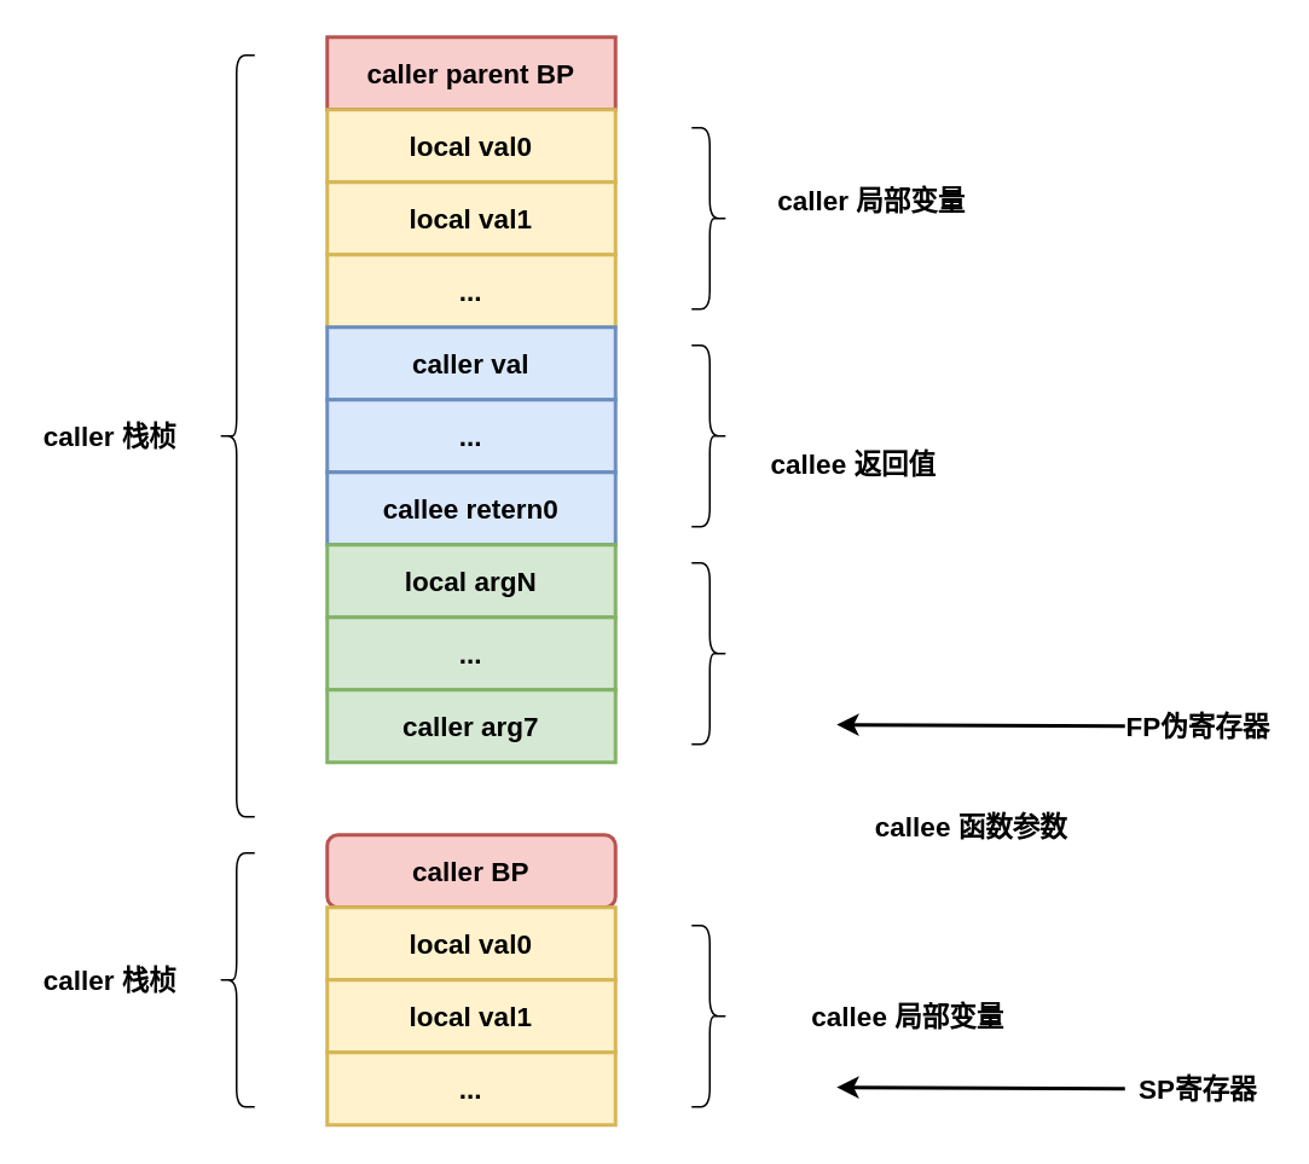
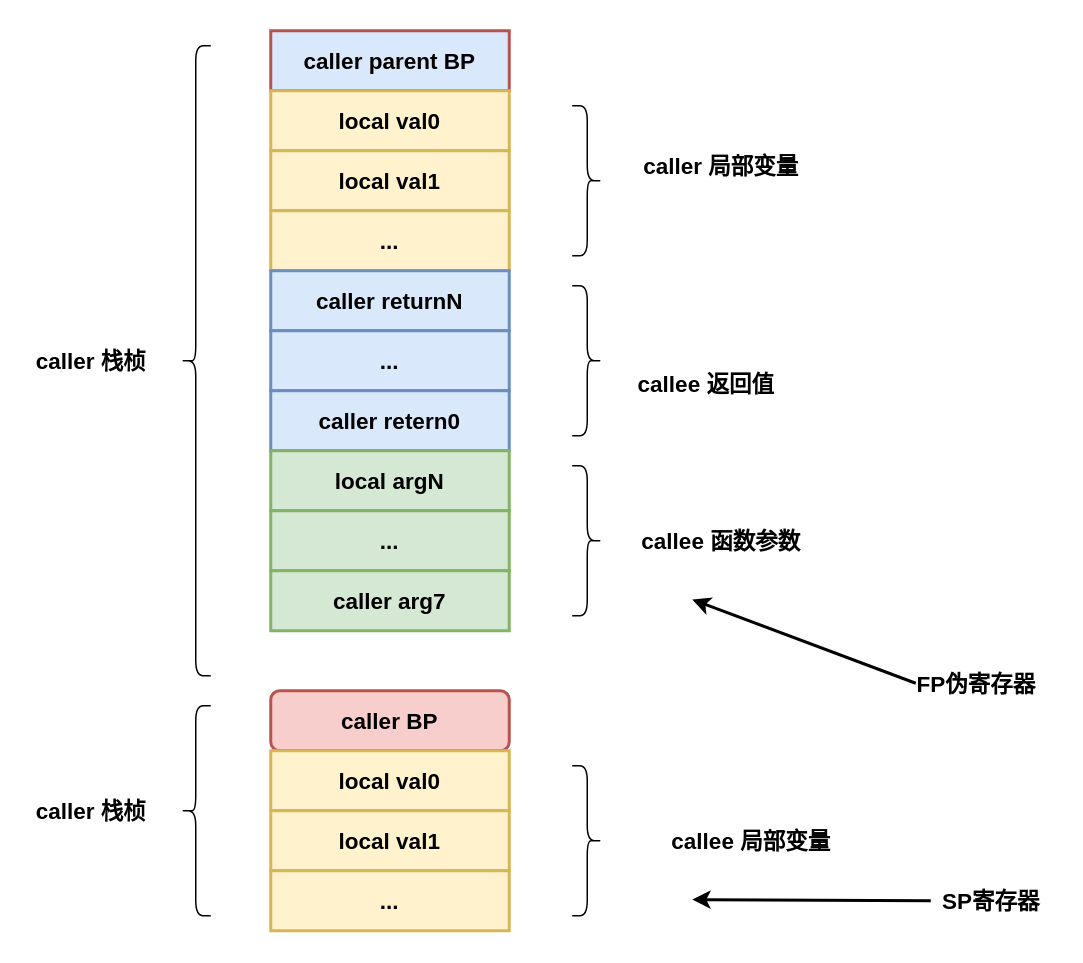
- <mxCell id="2" value="caller parent BP" style="rounded=0;whiteSpace=wrap;html=1;strokeWidth=2;fillWeight=4;hachureGap=8;hachureAngle=45;fillColor=#f8cecc;strokeColor=#b85450;fontSize=15;fontStyle=1" vertex="1" parent="1"><mxGeometry x="180" y="20" width="159" height="40" as="geometry" /></mxCell>
+ <mxCell id="2" value="caller parent BP" style="rounded=0;whiteSpace=wrap;html=1;strokeWidth=2;fillWeight=4;hachureGap=8;hachureAngle=45;fillColor=#dae8fc;strokeColor=#b85450;fontSize=15;fontStyle=1;" vertex="1" parent="1"><mxGeometry x="180" y="20" width="159" height="40" as="geometry" /></mxCell>
- <mxCell id="6" value="caller val" style="rounded=0;whiteSpace=wrap;html=1;strokeWidth=2;fillWeight=4;hachureGap=8;hachureAngle=45;fillColor=#dae8fc;strokeColor=#6c8ebf;fontSize=15;fontStyle=1" vertex="1" parent="1"><mxGeometry x="180" y="180" width="159" height="40" as="geometry" /></mxCell>
+ <mxCell id="6" value="caller returnN" style="rounded=0;whiteSpace=wrap;html=1;strokeWidth=2;fillWeight=4;hachureGap=8;hachureAngle=45;fillColor=#dae8fc;strokeColor=#6c8ebf;fontSize=15;fontStyle=1" vertex="1" parent="1"><mxGeometry x="180" y="180" width="159" height="40" as="geometry" /></mxCell>
- <mxCell id="8" value="callee retern0" style="rounded=0;whiteSpace=wrap;html=1;strokeWidth=2;fillWeight=4;hachureGap=8;hachureAngle=45;fillColor=#dae8fc;strokeColor=#6c8ebf;fontSize=15;fontStyle=1" vertex="1" parent="1"><mxGeometry x="180" y="260" width="159" height="40" as="geometry" /></mxCell>
+ <mxCell id="8" value="caller retern0" style="rounded=0;whiteSpace=wrap;html=1;strokeWidth=2;fillWeight=4;hachureGap=8;hachureAngle=45;fillColor=#dae8fc;strokeColor=#6c8ebf;fontSize=15;fontStyle=1" vertex="1" parent="1"><mxGeometry x="180" y="260" width="159" height="40" as="geometry" /></mxCell>
- <mxCell id="20" value="FP伪寄存器" style="text;strokeColor=none;fillColor=none;html=1;fontSize=15;fontStyle=1;verticalAlign=middle;align=center;rounded=0;" vertex="1" parent="1"><mxGeometry x="620" y="380" width="80" height="40" as="geometry" /></mxCell>
+ <mxCell id="20" value="FP伪寄存器" style="text;strokeColor=none;fillColor=none;html=1;fontSize=15;fontStyle=1;verticalAlign=middle;align=center;rounded=0;" vertex="1" parent="1"><mxGeometry x="610" y="435" width="80" height="40" as="geometry" /></mxCell>
- <mxCell id="27" value="callee 函数参数" style="text;strokeColor=none;fillColor=none;html=1;fontSize=15;fontStyle=1;verticalAlign=middle;align=center;rounded=0;" vertex="1" parent="1"><mxGeometry x="475" y="435" width="120" height="40" as="geometry" /></mxCell>
+ <mxCell id="27" value="callee 函数参数" style="text;strokeColor=none;fillColor=none;html=1;fontSize=15;fontStyle=1;verticalAlign=middle;align=center;rounded=0;" vertex="1" parent="1"><mxGeometry x="420" y="340" width="120" height="40" as="geometry" /></mxCell>
